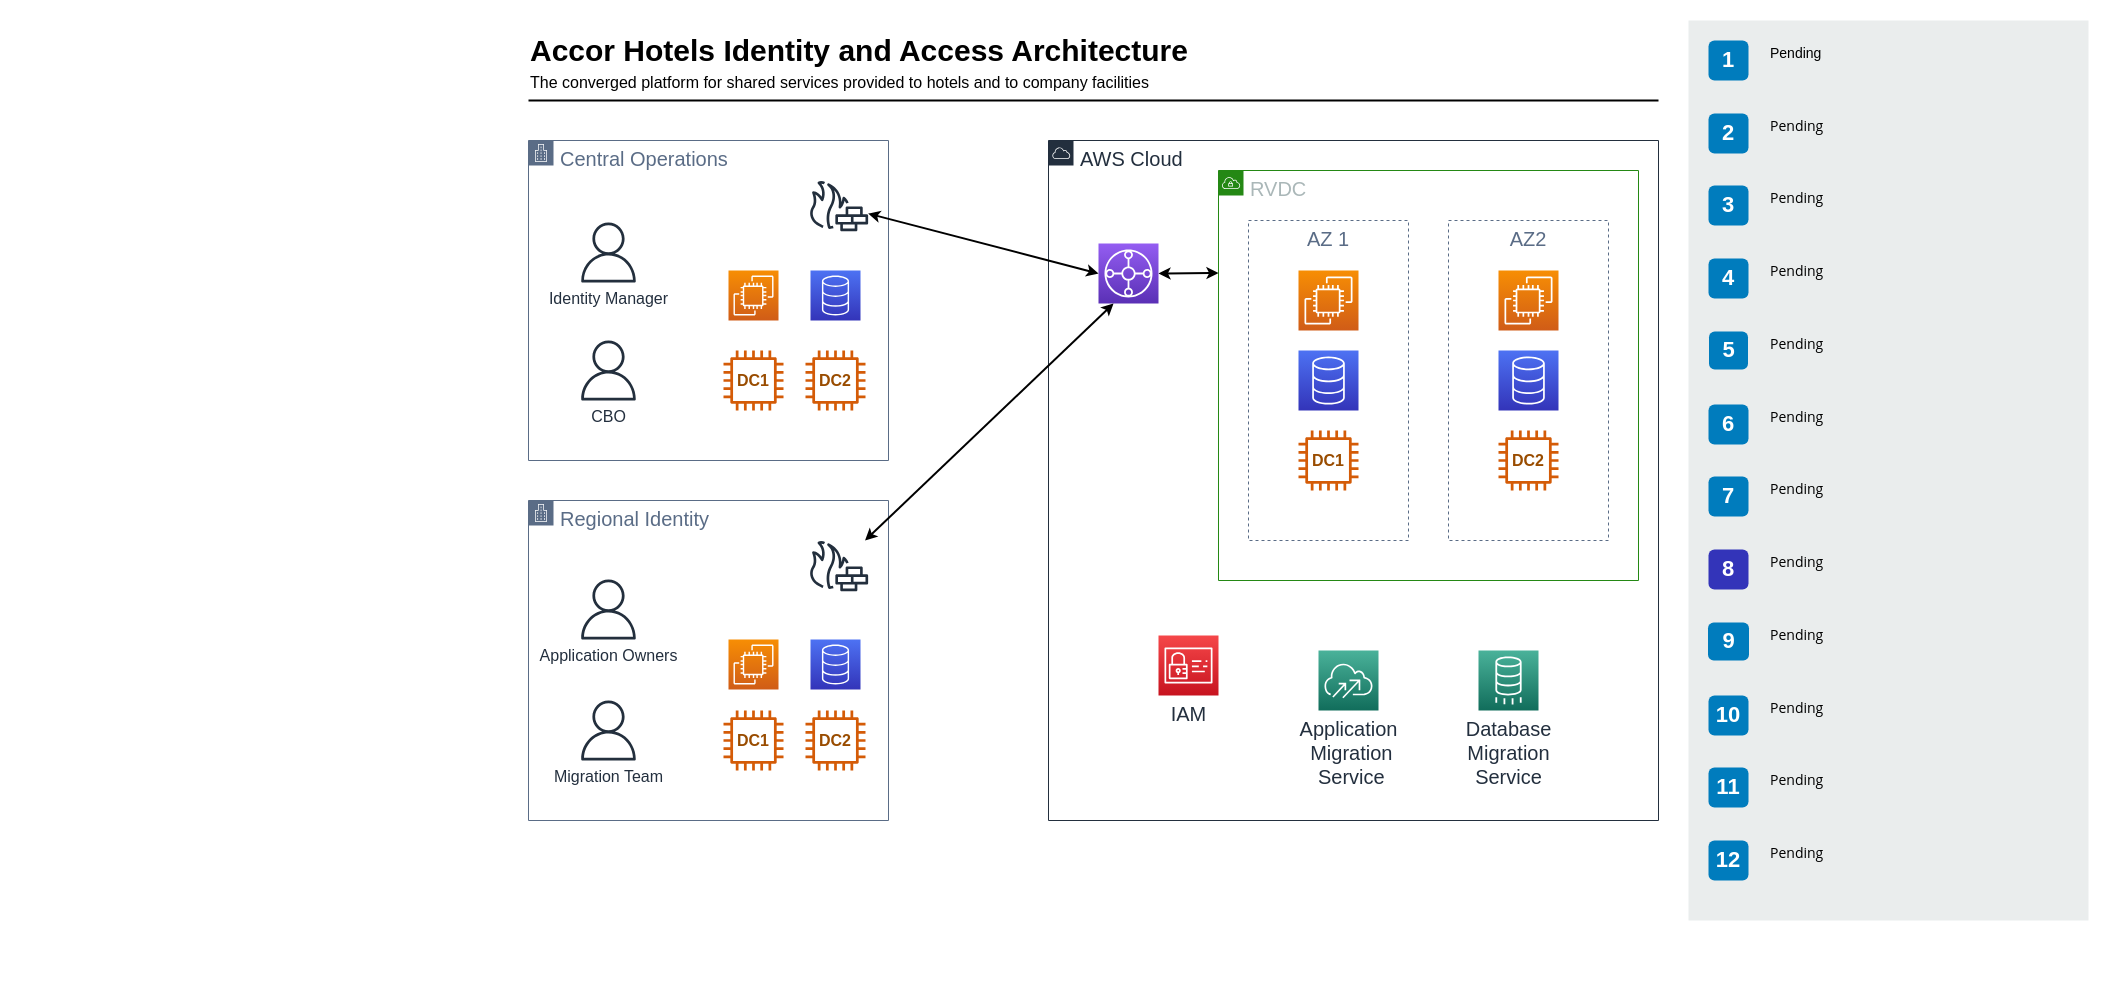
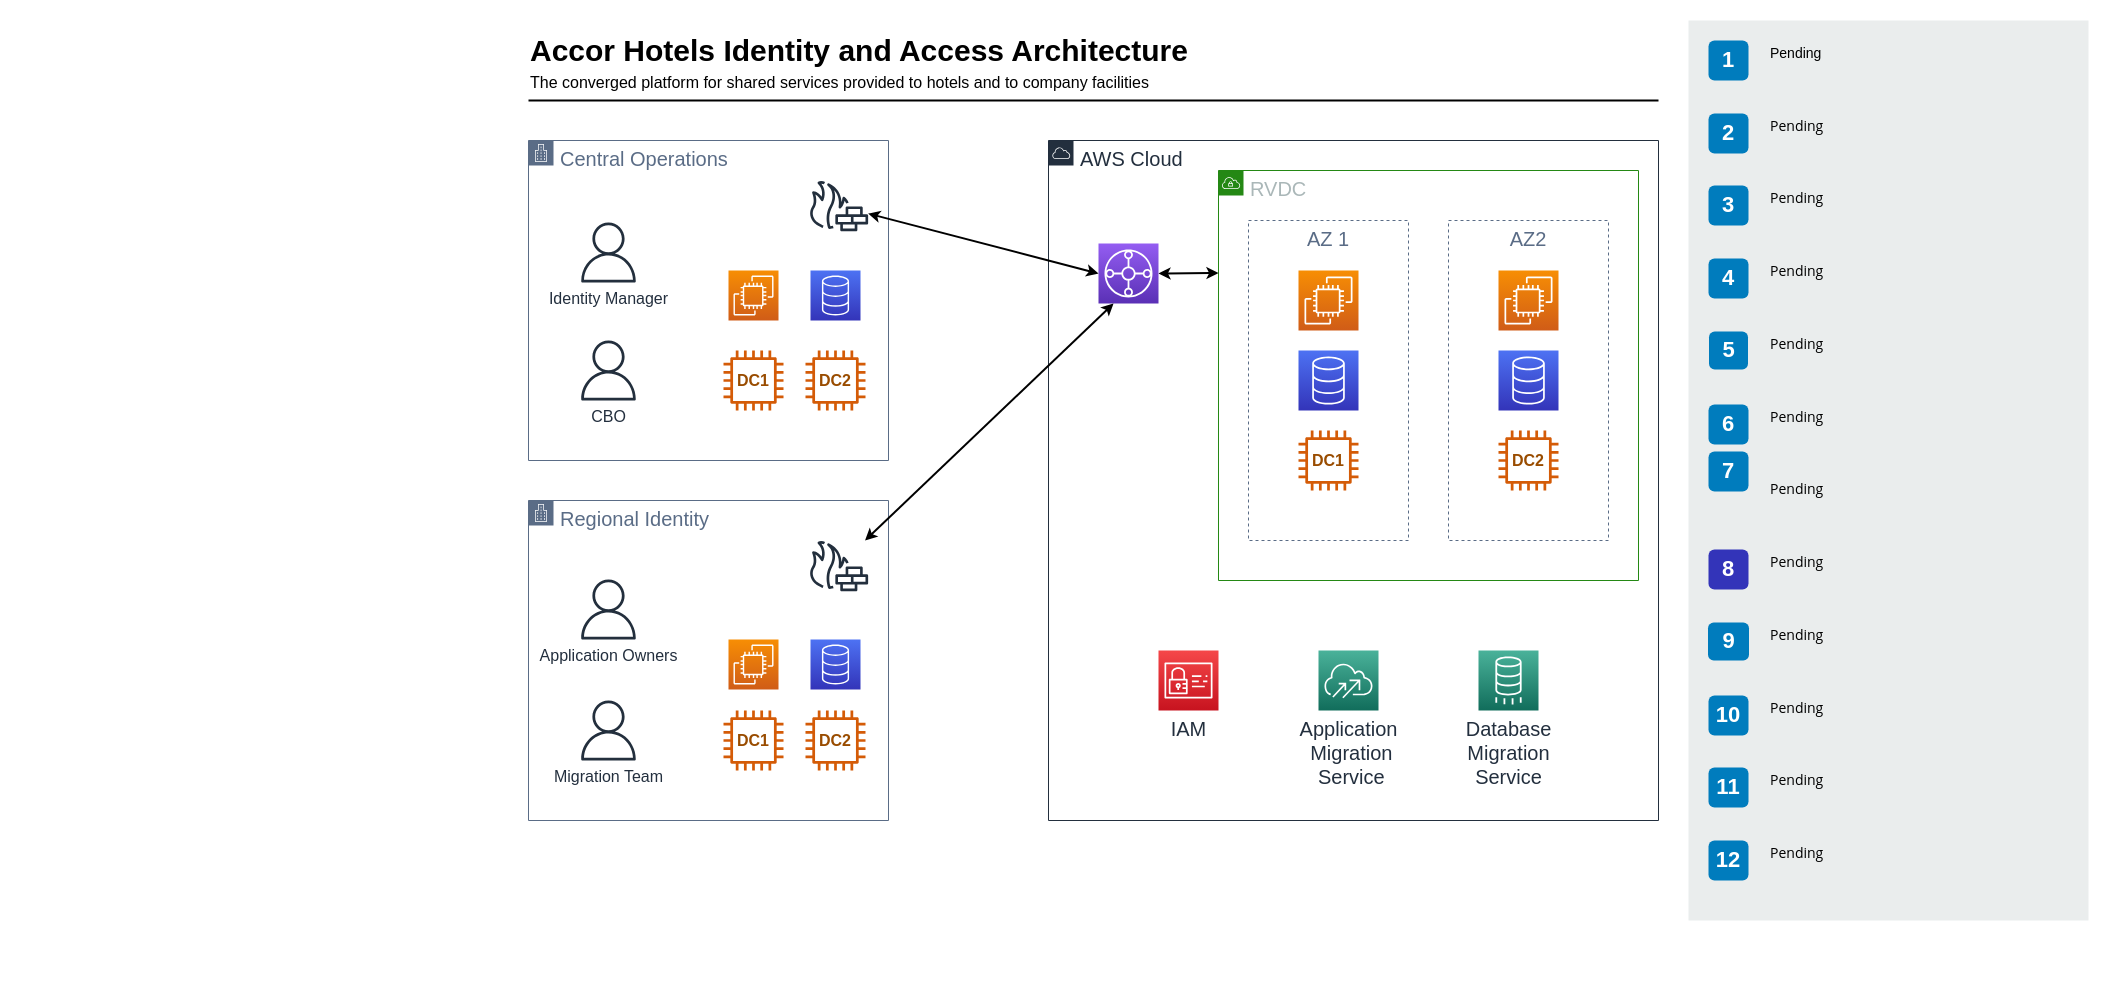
- <mxCell id="63" value="7" style="rounded=1;whiteSpace=wrap;html=1;fillColor=#007CBD;strokeColor=none;fontColor=#FFFFFF;fontStyle=1;fontSize=22;labelBackgroundColor=none;" parent="1" vertex="1"><mxGeometry x="1200" y="476" width="40" height="40" as="geometry" /></mxCell>
+ <mxCell id="63" value="7" style="rounded=1;whiteSpace=wrap;html=1;fillColor=#007CBD;strokeColor=none;fontColor=#FFFFFF;fontStyle=1;fontSize=22;labelBackgroundColor=none;" parent="1" vertex="1"><mxGeometry x="1200" y="451" width="40" height="40" as="geometry" /></mxCell>
- <mxCell id="20" value="&lt;font style=&quot;font-size: 20px;&quot;&gt;IAM&lt;/font&gt;" style="sketch=0;points=[[0,0,0],[0.25,0,0],[0.5,0,0],[0.75,0,0],[1,0,0],[0,1,0],[0.25,1,0],[0.5,1,0],[0.75,1,0],[1,1,0],[0,0.25,0],[0,0.5,0],[0,0.75,0],[1,0.25,0],[1,0.5,0],[1,0.75,0]];outlineConnect=0;fontColor=#232F3E;gradientColor=#F54749;gradientDirection=north;fillColor=#C7131F;strokeColor=#ffffff;dashed=0;verticalLabelPosition=bottom;verticalAlign=top;align=center;html=1;fontSize=12;fontStyle=0;aspect=fixed;shape=mxgraph.aws4.resourceIcon;resIcon=mxgraph.aws4.identity_and_access_management;" vertex="1" parent="18"><mxGeometry x="110" y="495" width="60" height="60" as="geometry" /></mxCell>
+ <mxCell id="20" value="&lt;font style=&quot;font-size: 20px;&quot;&gt;IAM&lt;/font&gt;" style="sketch=0;points=[[0,0,0],[0.25,0,0],[0.5,0,0],[0.75,0,0],[1,0,0],[0,1,0],[0.25,1,0],[0.5,1,0],[0.75,1,0],[1,1,0],[0,0.25,0],[0,0.5,0],[0,0.75,0],[1,0.25,0],[1,0.5,0],[1,0.75,0]];outlineConnect=0;fontColor=#232F3E;gradientColor=#F54749;gradientDirection=north;fillColor=#C7131F;strokeColor=#ffffff;dashed=0;verticalLabelPosition=bottom;verticalAlign=top;align=center;html=1;fontSize=12;fontStyle=0;aspect=fixed;shape=mxgraph.aws4.resourceIcon;resIcon=mxgraph.aws4.identity_and_access_management;" vertex="1" parent="18"><mxGeometry x="110" y="510" width="60" height="60" as="geometry" /></mxCell>
